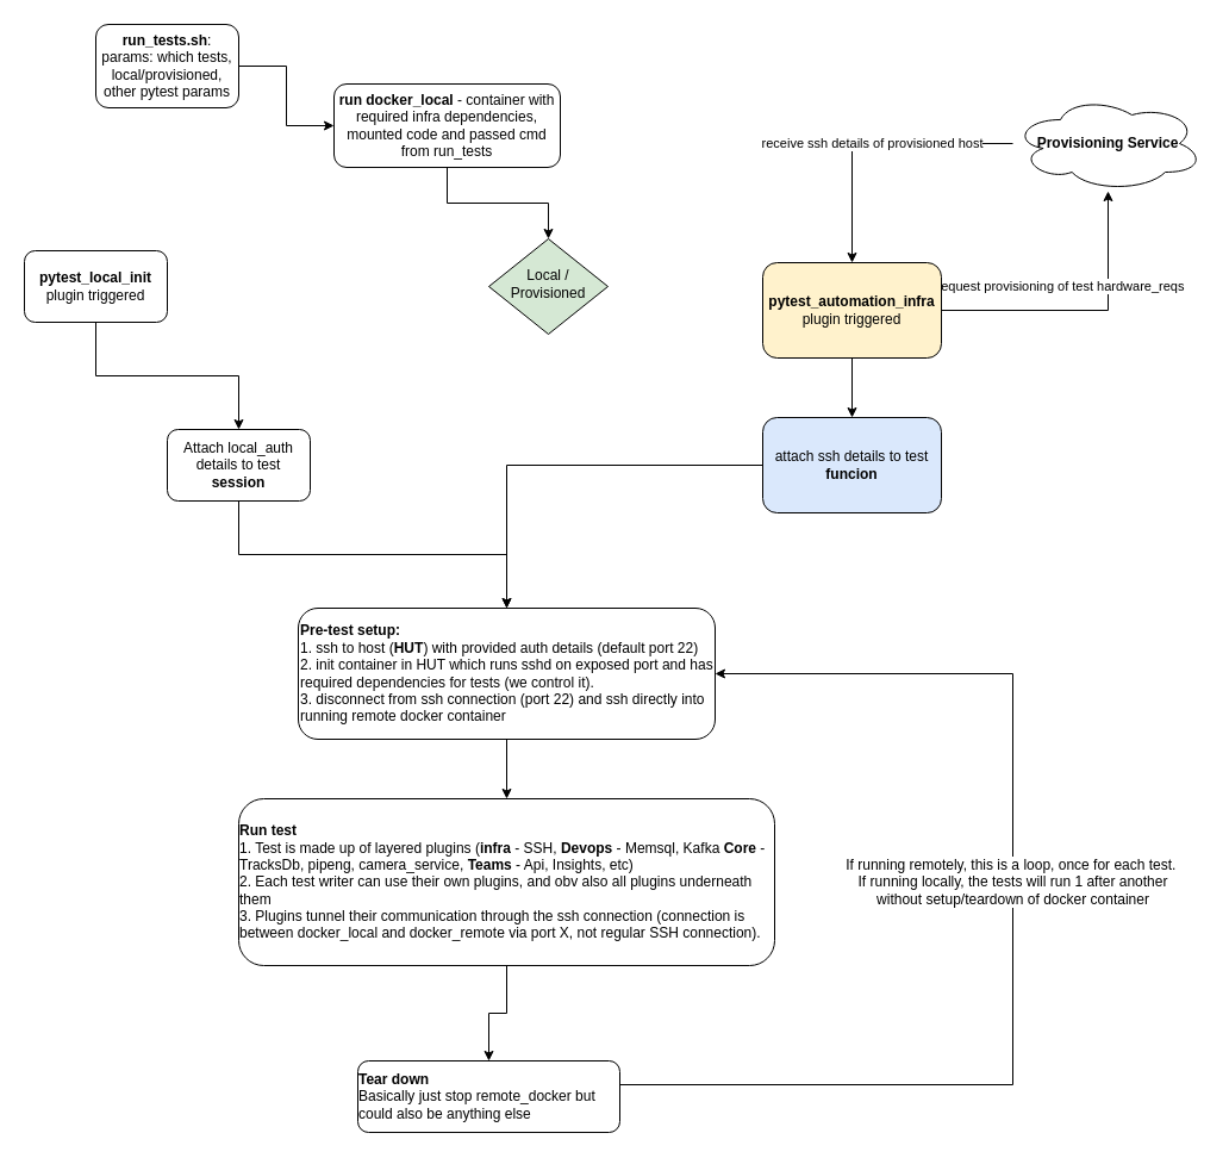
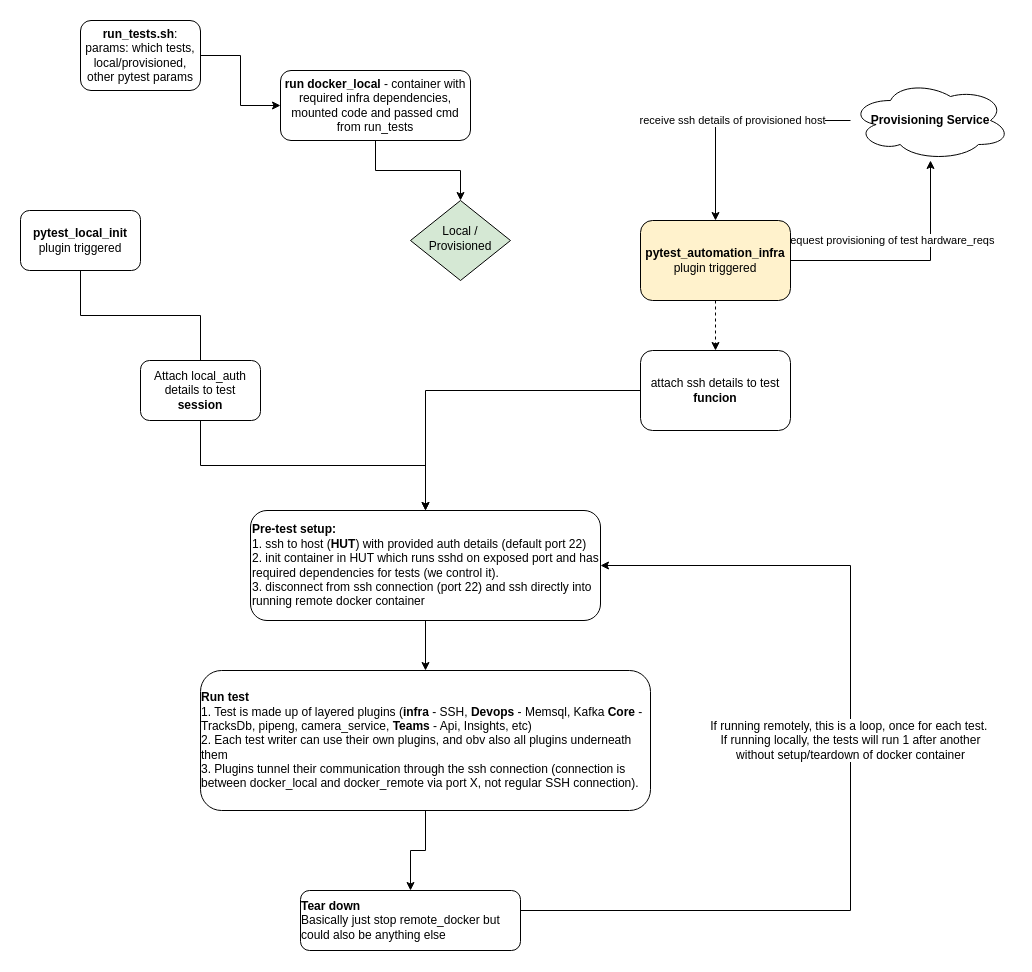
- <mxCell id="6" value="" style="edgeStyle=orthogonalEdgeStyle;rounded=0;orthogonalLoop=1;jettySize=auto;html=1;" parent="1" source="7" target="9" edge="1"><mxGeometry relative="1" as="geometry" /></mxCell>
+ <mxCell id="6" value="" style="edgeStyle=orthogonalEdgeStyle;rounded=0;orthogonalLoop=1;jettySize=auto;html=1;dashed=1;" parent="1" source="7" target="9" edge="1"><mxGeometry relative="1" as="geometry" /></mxCell>
- <mxCell id="20" style="edgeStyle=orthogonalEdgeStyle;rounded=0;orthogonalLoop=1;jettySize=auto;html=1;" parent="1" source="21" target="23" edge="1"><mxGeometry relative="1" as="geometry" /></mxCell>
+ <mxCell id="20" style="edgeStyle=orthogonalEdgeStyle;rounded=0;orthogonalLoop=1;jettySize=auto;html=1;endArrow=none;" parent="1" source="21" target="23" edge="1"><mxGeometry relative="1" as="geometry" /></mxCell>
- <mxCell id="9" value="attach ssh details to test &lt;b&gt;funcion&lt;/b&gt;" style="rounded=1;whiteSpace=wrap;html=1;fillColor=#dae8fc;" parent="1" vertex="1"><mxGeometry x="640" y="350" width="150" height="80" as="geometry" /></mxCell>
+ <mxCell id="9" value="attach ssh details to test &lt;b&gt;funcion&lt;/b&gt;" style="rounded=1;whiteSpace=wrap;html=1;" parent="1" vertex="1"><mxGeometry x="640" y="350" width="150" height="80" as="geometry" /></mxCell>
